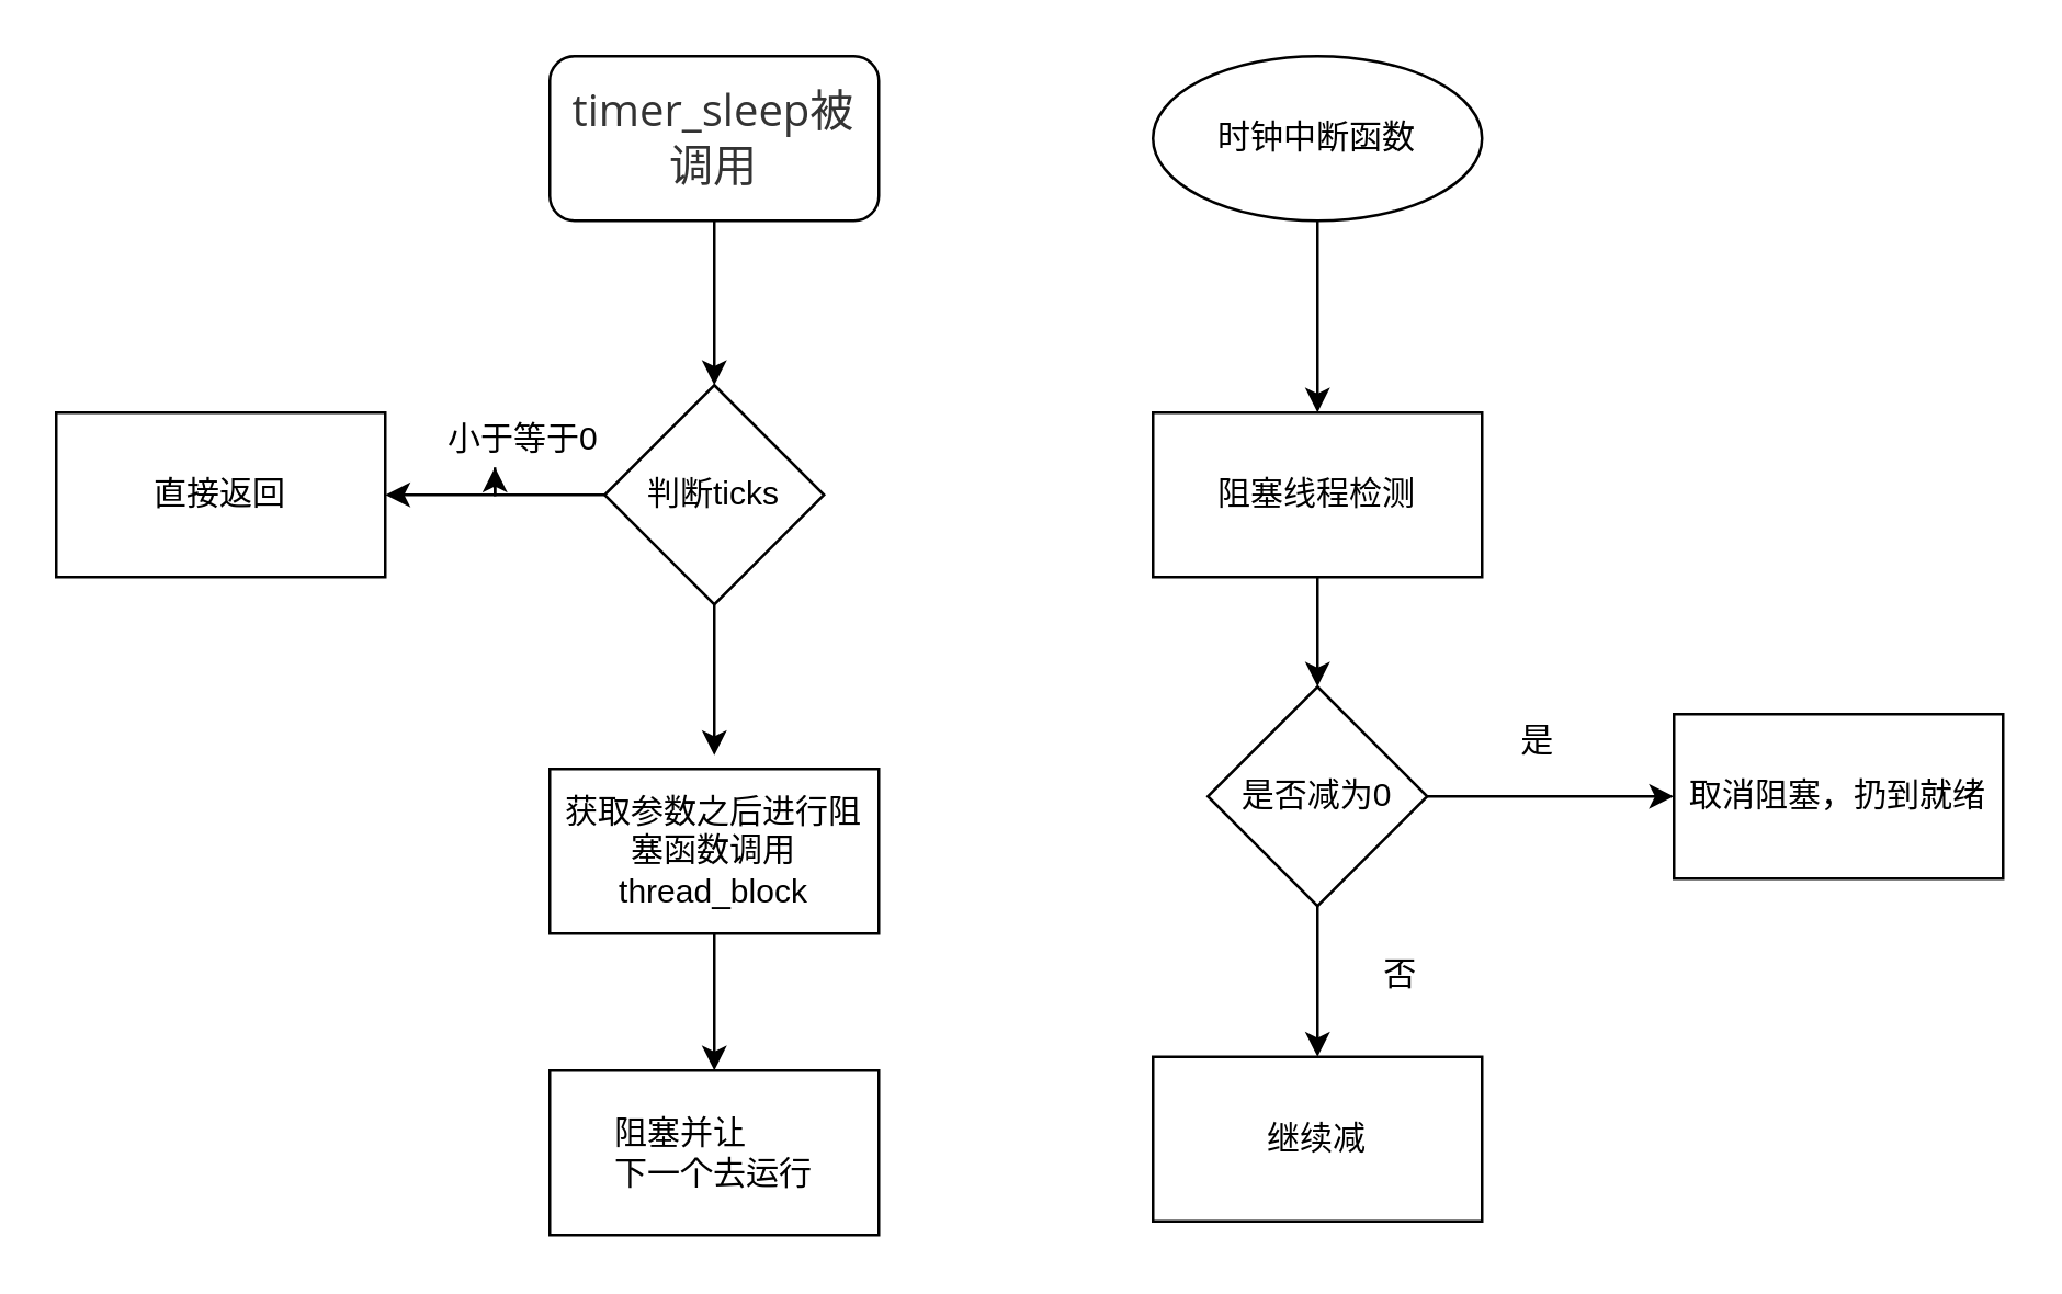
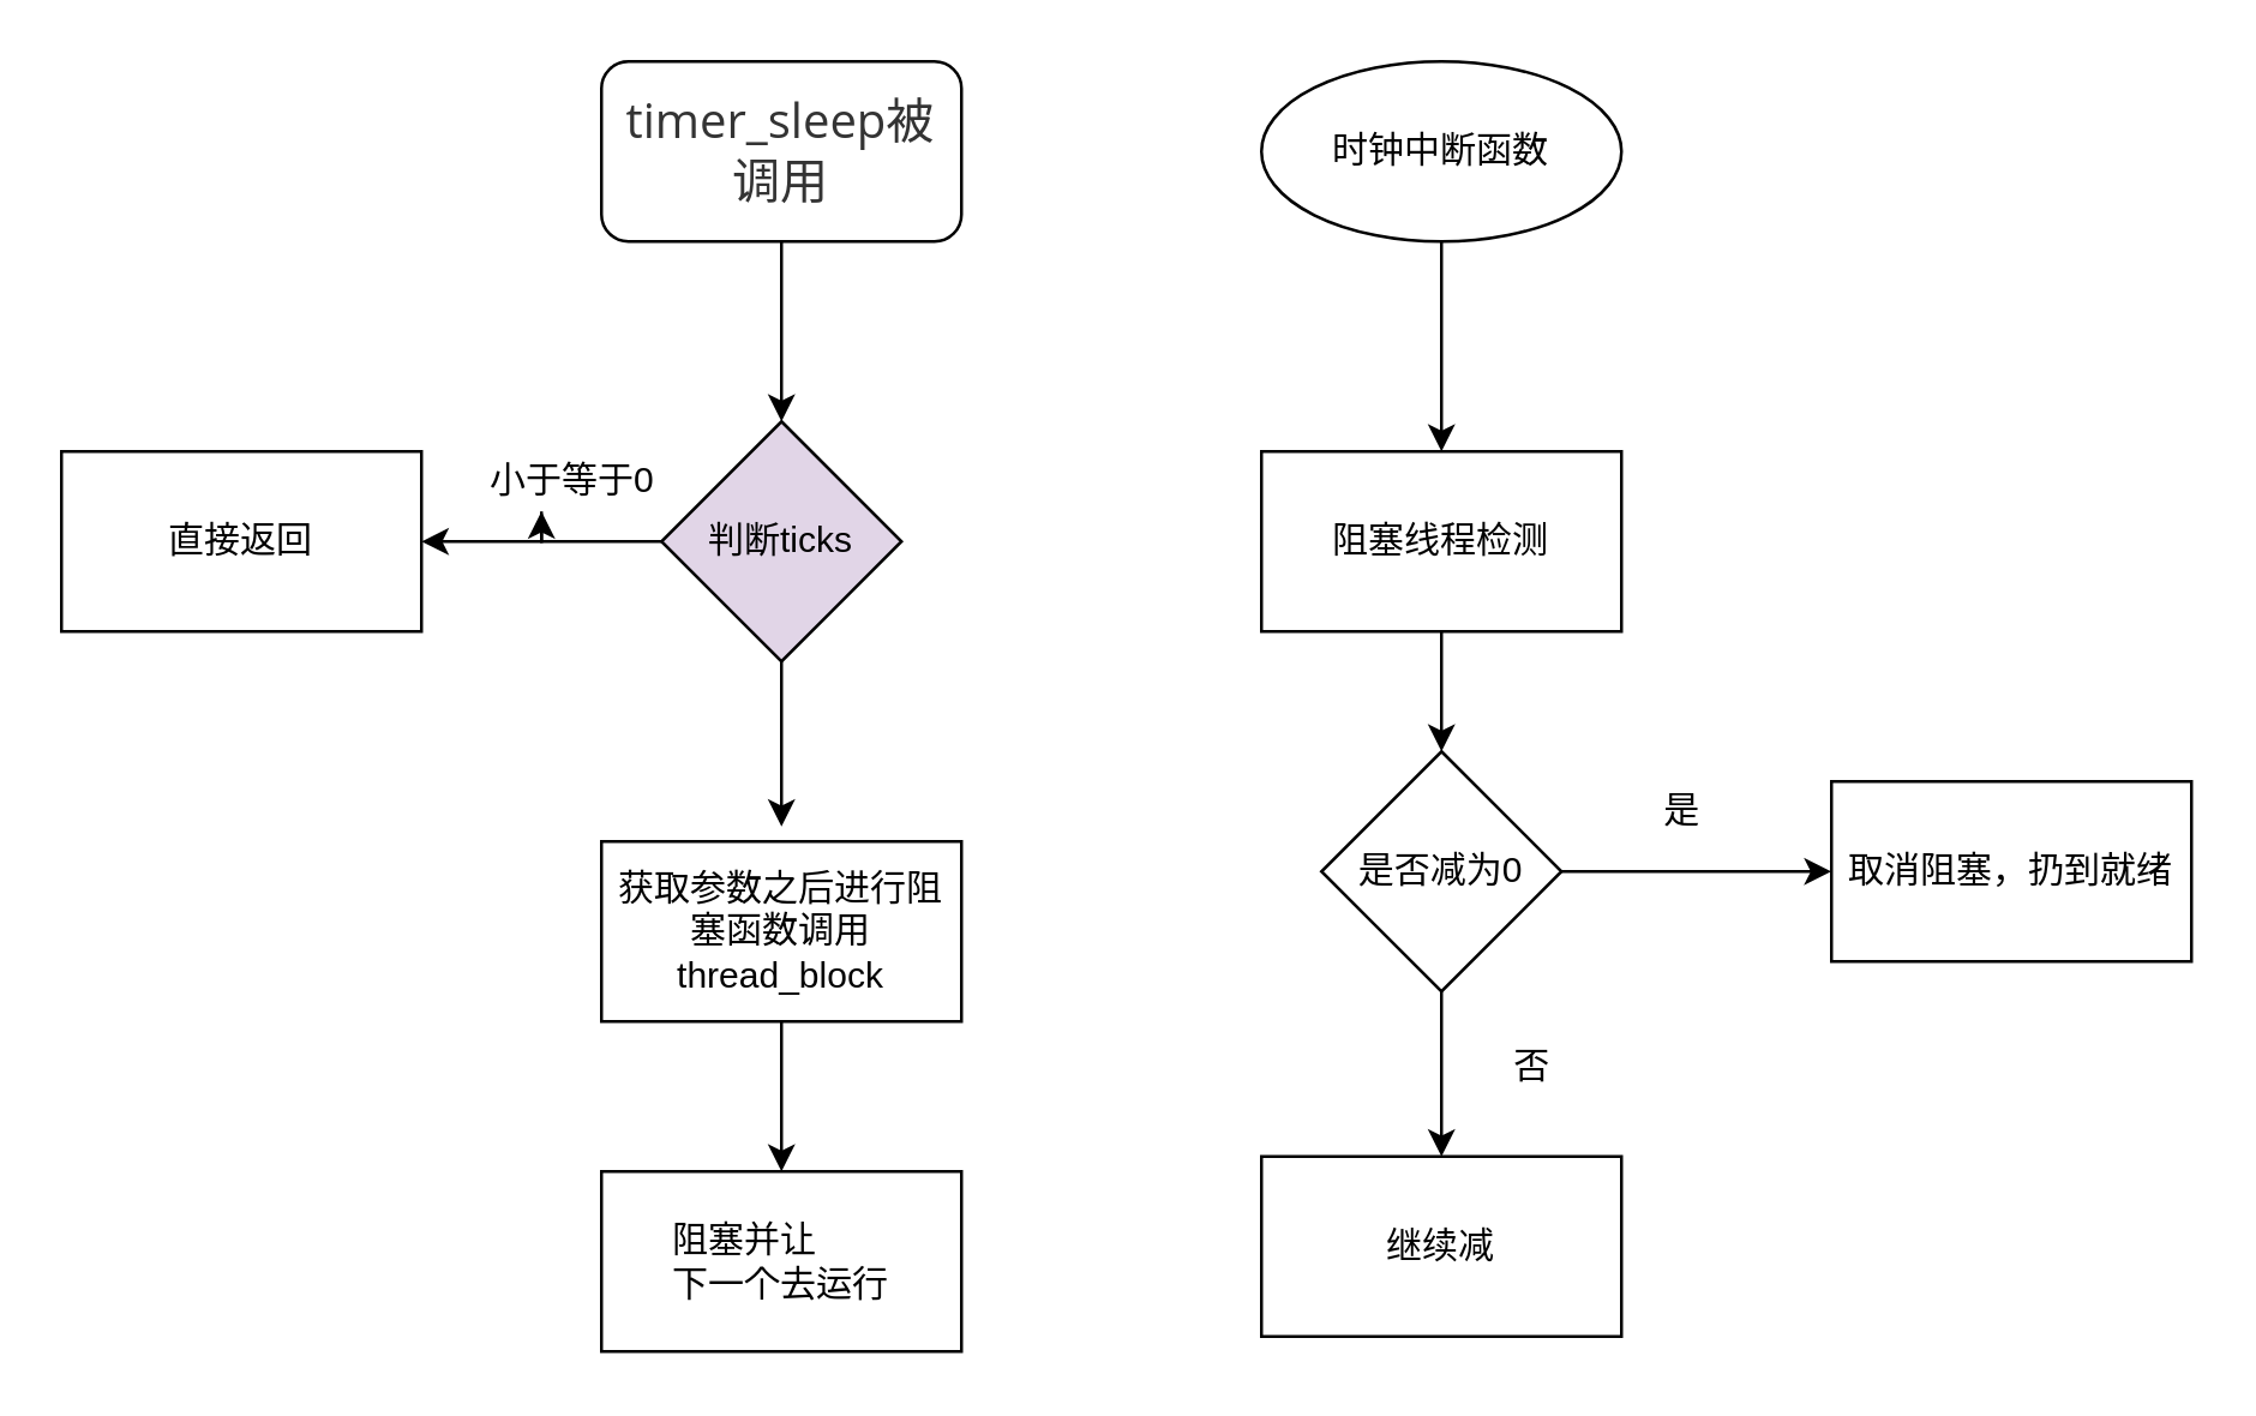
- <mxCell id="6" value="判断ticks" style="rhombus;whiteSpace=wrap;html=1;" vertex="1" parent="1"><mxGeometry x="220" y="140" width="80" height="80" as="geometry" /></mxCell>
+ <mxCell id="6" value="判断ticks" style="rhombus;whiteSpace=wrap;html=1;fillColor=#e1d5e7;" vertex="1" parent="1"><mxGeometry x="220" y="140" width="80" height="80" as="geometry" /></mxCell>
